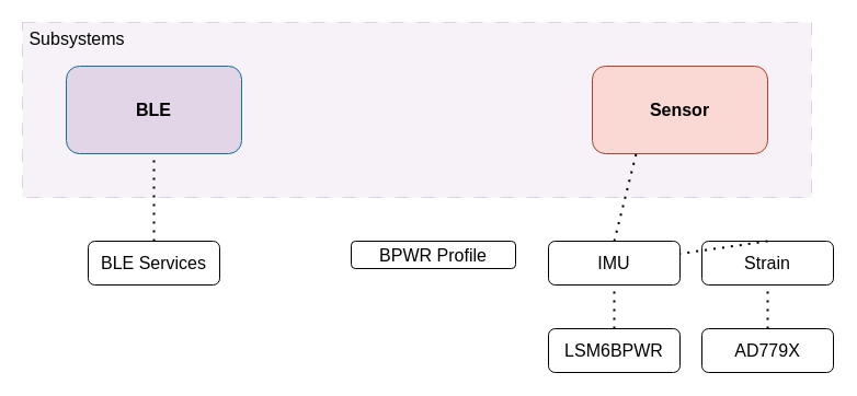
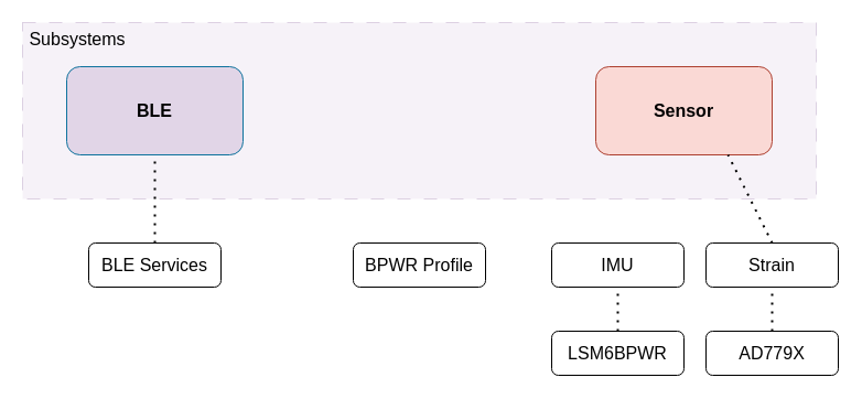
- <mxCell id="9" value="" style="endArrow=none;dashed=1;html=1;dashPattern=1 3;strokeWidth=2;rounded=0;fontSize=16;entryX=0.25;entryY=1;entryDx=0;entryDy=0;exitX=0.5;exitY=0;exitDx=0;exitDy=0;" edge="1" parent="1" source="5" target="3"><mxGeometry width="50" height="50" relative="1" as="geometry"><mxPoint x="490" y="290" as="sourcePoint" /><mxPoint x="540" y="240" as="targetPoint" /></mxGeometry></mxCell>
- <mxCell id="10" value="" style="endArrow=none;dashed=1;html=1;dashPattern=1 3;strokeWidth=2;rounded=0;fontSize=16;exitX=0.5;exitY=0;exitDx=0;exitDy=0;" edge="1" parent="1" source="6" target="5"><mxGeometry width="50" height="50" relative="1" as="geometry"><mxPoint x="480" y="300" as="sourcePoint" /><mxPoint x="800" y="200" as="targetPoint" /></mxGeometry></mxCell>
+ <mxCell id="10" value="" style="endArrow=none;dashed=1;html=1;dashPattern=1 3;strokeWidth=2;rounded=0;fontSize=16;exitX=0.5;exitY=0;exitDx=0;exitDy=0;entryX=0.75;entryY=1;entryDx=0;entryDy=0;" edge="1" parent="1" source="6" target="3"><mxGeometry width="50" height="50" relative="1" as="geometry"><mxPoint x="480" y="300" as="sourcePoint" /><mxPoint x="800" y="200" as="targetPoint" /></mxGeometry></mxCell>
- <mxCell id="8" value="BPWR Profile" style="rounded=1;whiteSpace=wrap;html=1;fontSize=16;" vertex="1" parent="1"><mxGeometry x="320" y="220" width="150" height="25" as="geometry" /></mxCell>
+ <mxCell id="8" value="BPWR Profile" style="rounded=1;whiteSpace=wrap;html=1;fontSize=16;" vertex="1" parent="1"><mxGeometry x="320" y="220" width="120" height="40" as="geometry" /></mxCell>
